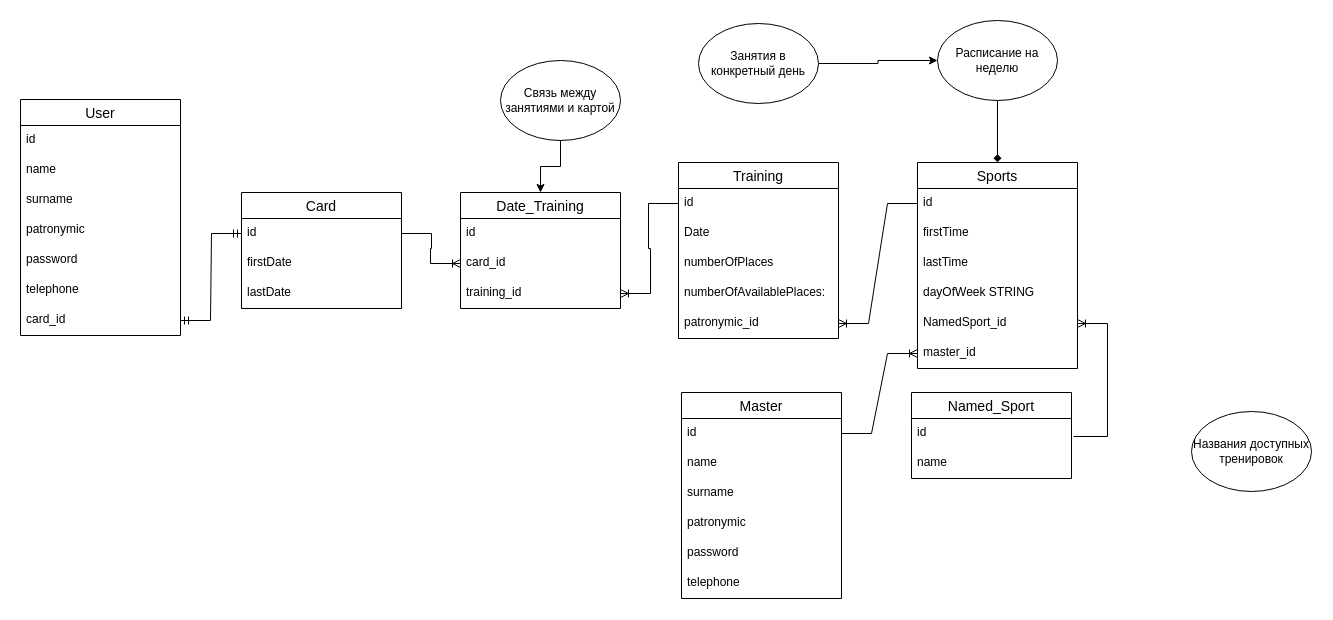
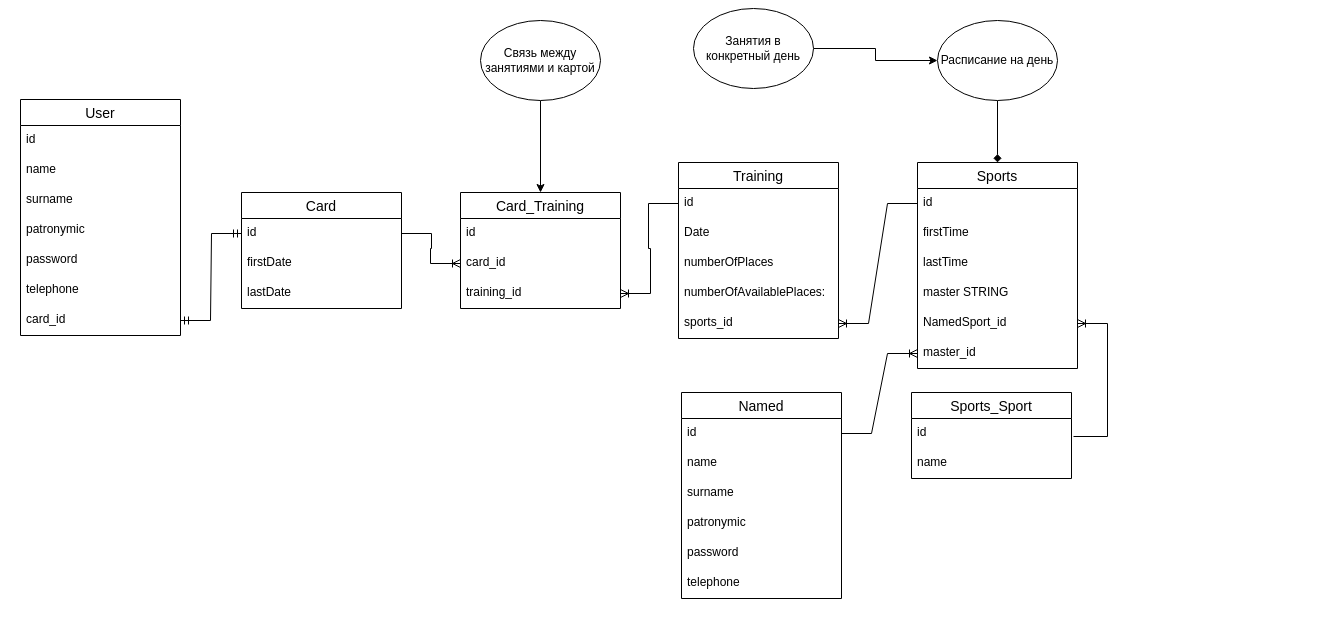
- <mxCell id="34" value="Расписание на неделю" style="ellipse;whiteSpace=wrap;html=1;" parent="1" vertex="1"><mxGeometry x="937" y="20" width="120" height="80" as="geometry" /></mxCell>
+ <mxCell id="34" value="Расписание на день" style="ellipse;whiteSpace=wrap;html=1;" parent="1" vertex="1"><mxGeometry x="937" y="20" width="120" height="80" as="geometry" /></mxCell>
- <mxCell id="32" value="Занятия в конкретный день" style="ellipse;whiteSpace=wrap;html=1;" parent="1" vertex="1"><mxGeometry x="698" y="23" width="120" height="80" as="geometry" /></mxCell>
+ <mxCell id="32" value="Занятия в конкретный день" style="ellipse;whiteSpace=wrap;html=1;" parent="1" vertex="1"><mxGeometry x="693" y="8" width="120" height="80" as="geometry" /></mxCell>
- <mxCell id="52" value="Связь между занятиями и картой" style="ellipse;whiteSpace=wrap;html=1;" parent="1" vertex="1"><mxGeometry x="500" y="60" width="120" height="80" as="geometry" /></mxCell>
+ <mxCell id="52" value="Связь между занятиями и картой" style="ellipse;whiteSpace=wrap;html=1;" parent="1" vertex="1"><mxGeometry x="480" y="20" width="120" height="80" as="geometry" /></mxCell>
- <mxCell id="46" value="Date_Training" style="swimlane;fontStyle=0;childLayout=stackLayout;horizontal=1;startSize=26;horizontalStack=0;resizeParent=1;resizeParentMax=0;resizeLast=0;collapsible=1;marginBottom=0;align=center;fontSize=14;" parent="1" vertex="1"><mxGeometry x="460" y="192" width="160" height="116" as="geometry" /></mxCell>
+ <mxCell id="46" value="Card_Training" style="swimlane;fontStyle=0;childLayout=stackLayout;horizontal=1;startSize=26;horizontalStack=0;resizeParent=1;resizeParentMax=0;resizeLast=0;collapsible=1;marginBottom=0;align=center;fontSize=14;" parent="1" vertex="1"><mxGeometry x="460" y="192" width="160" height="116" as="geometry" /></mxCell>
- <mxCell id="14" value="dayOfWeek STRING" style="text;strokeColor=none;fillColor=none;spacingLeft=4;spacingRight=4;overflow=hidden;rotatable=0;points=[[0,0.5],[1,0.5]];portConstraint=eastwest;fontSize=12;whiteSpace=wrap;html=1;" parent="10" vertex="1"><mxGeometry y="116" width="160" height="30" as="geometry" /></mxCell>
+ <mxCell id="14" value="master STRING" style="text;strokeColor=none;fillColor=none;spacingLeft=4;spacingRight=4;overflow=hidden;rotatable=0;points=[[0,0.5],[1,0.5]];portConstraint=eastwest;fontSize=12;whiteSpace=wrap;html=1;" parent="10" vertex="1"><mxGeometry y="116" width="160" height="30" as="geometry" /></mxCell>
- <mxCell id="30" value="patronymic_id" style="text;strokeColor=none;fillColor=none;spacingLeft=4;spacingRight=4;overflow=hidden;rotatable=0;points=[[0,0.5],[1,0.5]];portConstraint=eastwest;fontSize=12;whiteSpace=wrap;html=1;" parent="25" vertex="1"><mxGeometry y="146" width="160" height="30" as="geometry" /></mxCell>
+ <mxCell id="30" value="sports_id" style="text;strokeColor=none;fillColor=none;spacingLeft=4;spacingRight=4;overflow=hidden;rotatable=0;points=[[0,0.5],[1,0.5]];portConstraint=eastwest;fontSize=12;whiteSpace=wrap;html=1;" parent="25" vertex="1"><mxGeometry y="146" width="160" height="30" as="geometry" /></mxCell>
- <mxCell id="38" value="Master" style="swimlane;fontStyle=0;childLayout=stackLayout;horizontal=1;startSize=26;horizontalStack=0;resizeParent=1;resizeParentMax=0;resizeLast=0;collapsible=1;marginBottom=0;align=center;fontSize=14;" parent="1" vertex="1"><mxGeometry x="681" y="392" width="160" height="206" as="geometry" /></mxCell>
+ <mxCell id="38" value="Named" style="swimlane;fontStyle=0;childLayout=stackLayout;horizontal=1;startSize=26;horizontalStack=0;resizeParent=1;resizeParentMax=0;resizeLast=0;collapsible=1;marginBottom=0;align=center;fontSize=14;" parent="1" vertex="1"><mxGeometry x="681" y="392" width="160" height="206" as="geometry" /></mxCell>
- <mxCell id="21" value="Named_Sport" style="swimlane;fontStyle=0;childLayout=stackLayout;horizontal=1;startSize=26;horizontalStack=0;resizeParent=1;resizeParentMax=0;resizeLast=0;collapsible=1;marginBottom=0;align=center;fontSize=14;" parent="1" vertex="1"><mxGeometry x="911" y="392" width="160" height="86" as="geometry" /></mxCell>
+ <mxCell id="21" value="Sports_Sport" style="swimlane;fontStyle=0;childLayout=stackLayout;horizontal=1;startSize=26;horizontalStack=0;resizeParent=1;resizeParentMax=0;resizeLast=0;collapsible=1;marginBottom=0;align=center;fontSize=14;" parent="1" vertex="1"><mxGeometry x="911" y="392" width="160" height="86" as="geometry" /></mxCell>
- <mxCell id="35" value="Названия доступных&lt;br&gt;тренировок" style="ellipse;whiteSpace=wrap;html=1;" parent="1" vertex="1"><mxGeometry x="1191" y="411" width="120" height="80" as="geometry" /></mxCell>
